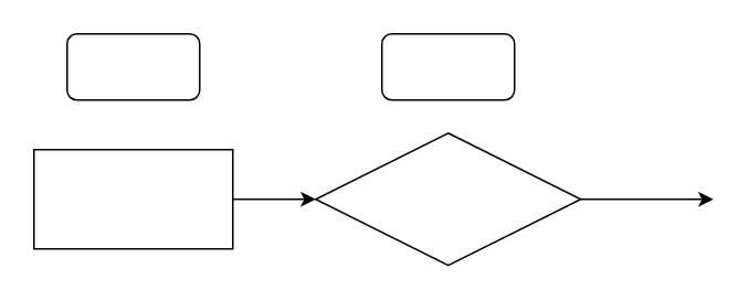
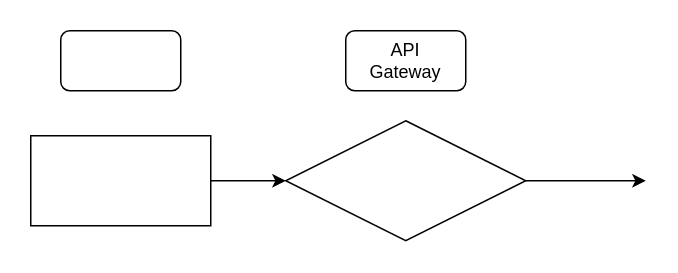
+ <mxCell id="7" value="API Gateway" style="text;html=1;strokeColor=none;fillColor=none;align=center;verticalAlign=middle;whiteSpace=wrap;rounded=0;" vertex="1" parent="1"><mxGeometry x="240" y="20" width="60" height="40" as="geometry" /></mxCell>
